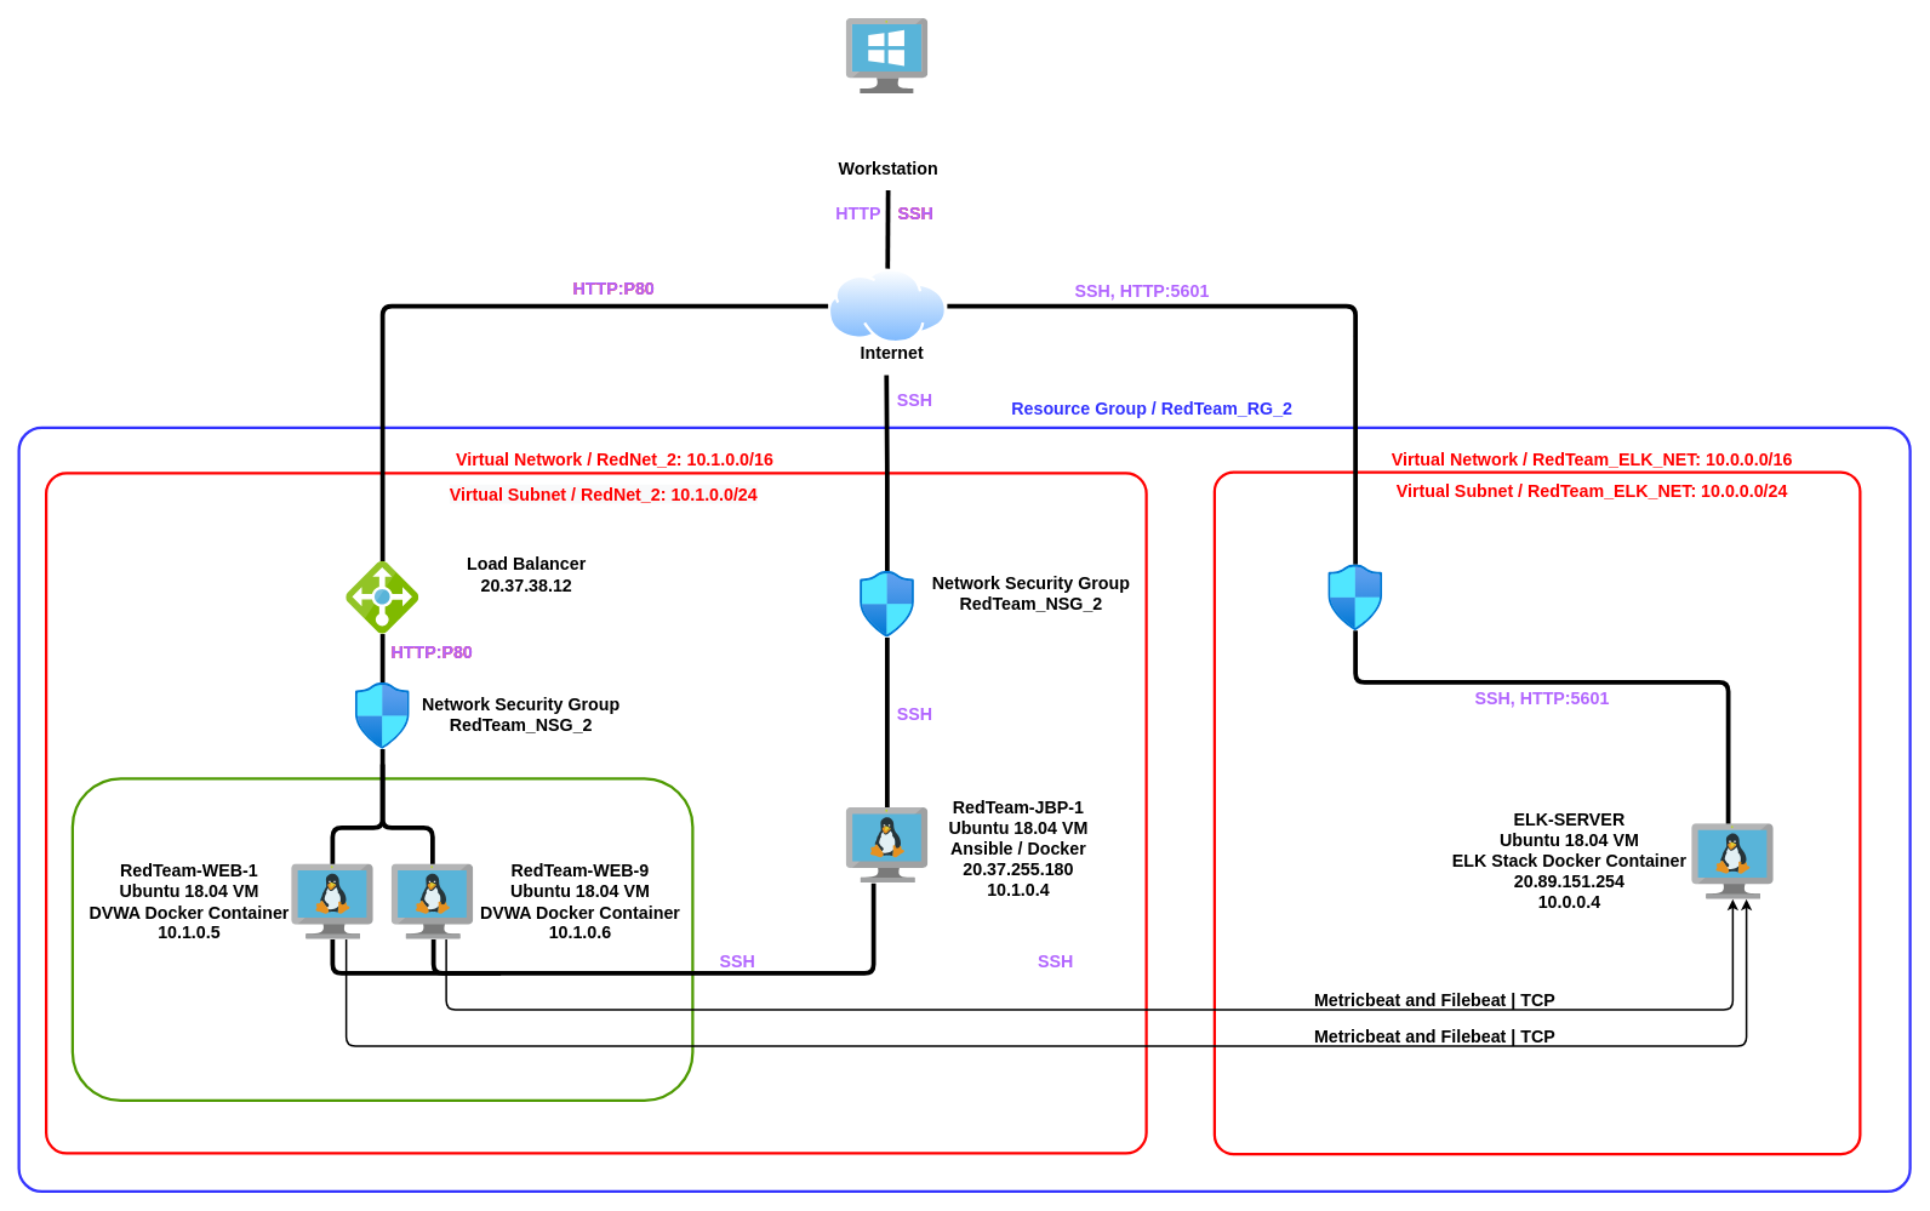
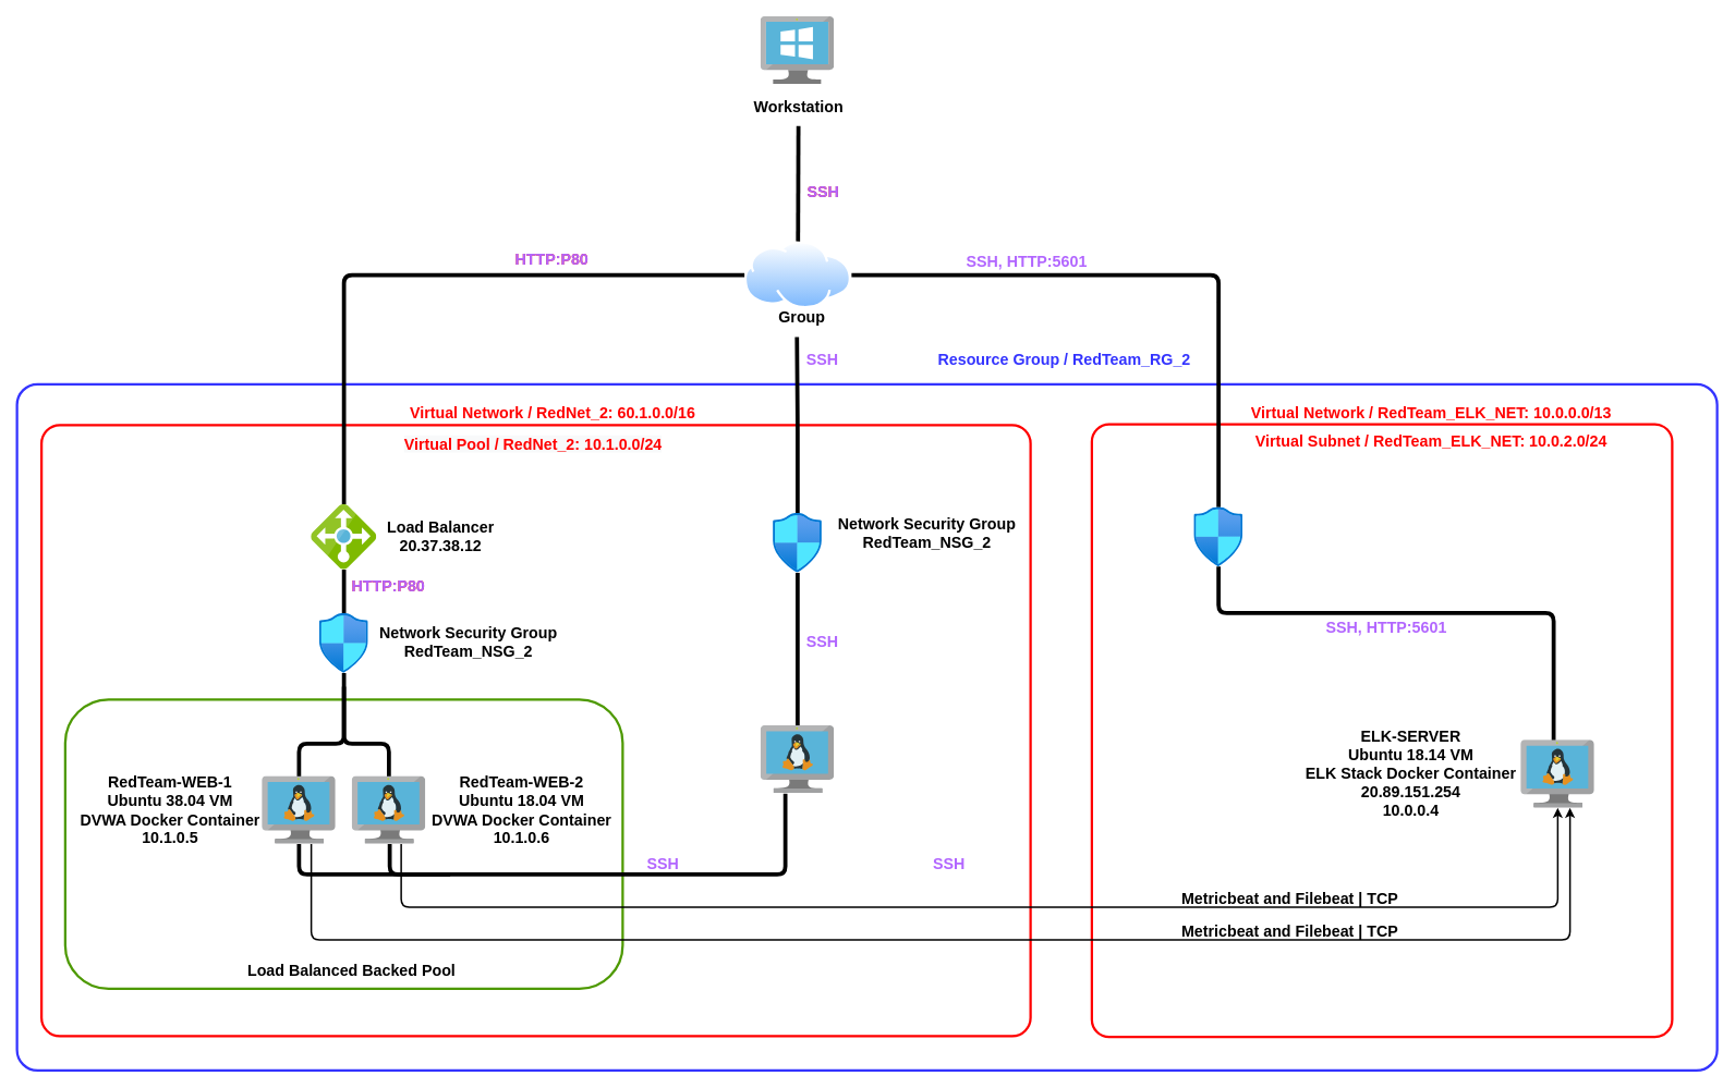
- <mxCell id="7" value="&lt;font style=&quot;font-size: 19px;&quot;&gt;&lt;span style=&quot;font-size: 19px;&quot;&gt;Workstation&lt;/span&gt;&lt;/font&gt;" style="text;html=1;align=center;verticalAlign=middle;resizable=0;points=[];autosize=1;strokeColor=none;fontFamily=Helvetica;fontStyle=1;fontSize=19;" parent="1" vertex="1"><mxGeometry x="916" y="171" width="120" height="30" as="geometry" /></mxCell>
+ <mxCell id="7" value="&lt;font style=&quot;font-size: 19px;&quot;&gt;&lt;span style=&quot;font-size: 19px;&quot;&gt;Workstation&lt;/span&gt;&lt;/font&gt;" style="text;html=1;align=center;verticalAlign=middle;resizable=0;points=[];autosize=1;strokeColor=none;fontFamily=Helvetica;fontStyle=1;fontSize=19;" parent="1" vertex="1"><mxGeometry x="916" y="116" width="120" height="30" as="geometry" /></mxCell>
- <mxCell id="13" value="&lt;font style=&quot;font-size: 19px;&quot;&gt;HTTP&lt;/font&gt;" style="text;html=1;align=center;verticalAlign=middle;resizable=0;points=[];autosize=1;strokeColor=none;fontSize=19;fontFamily=Helvetica;fontColor=#B266FF;fontStyle=1" parent="1" vertex="1"><mxGeometry x="907.5" y="220" width="70" height="30" as="geometry" /></mxCell>
- <mxCell id="8" value="&lt;font style=&quot;font-size: 19px;&quot;&gt;&lt;span style=&quot;font-size: 19px;&quot;&gt;Internet&lt;/span&gt;&lt;/font&gt;" style="text;html=1;align=center;verticalAlign=middle;resizable=0;points=[];autosize=1;strokeColor=none;fontFamily=Helvetica;fontStyle=1;fontSize=19;" parent="1" vertex="1"><mxGeometry x="934.5" y="374" width="90" height="30" as="geometry" /></mxCell>
+ <mxCell id="8" value="&lt;font style=&quot;font-size: 19px;&quot;&gt;&lt;span style=&quot;font-size: 19px;&quot;&gt;Group&lt;/span&gt;&lt;/font&gt;" style="text;html=1;align=center;verticalAlign=middle;resizable=0;points=[];autosize=1;strokeColor=none;fontFamily=Helvetica;fontStyle=1;fontSize=19;" parent="1" vertex="1"><mxGeometry x="934.5" y="374" width="90" height="30" as="geometry" /></mxCell>
- <mxCell id="56" value="&lt;h2 class=&quot;fxs-blade-title-titleText msportalfx-tooltip-overflow&quot; id=&quot;f24cd6ff-fe97-4942-8bbc-8e65db81f140&quot; style=&quot;margin: 0px 16px 0px 0px; overflow: hidden; text-overflow: ellipsis; line-height: 28px; background-color: rgb(255, 255, 255); outline: none; font-size: 19px;&quot;&gt;&lt;font style=&quot;font-size: 19px;&quot;&gt;&lt;font style=&quot;font-size: 19px;&quot;&gt;Resource Group /&amp;nbsp;&lt;/font&gt;RedTeam_RG_2&lt;/font&gt;&lt;/h2&gt;" style="text;html=1;align=center;verticalAlign=middle;resizable=0;points=[];autosize=1;strokeColor=none;fontSize=19;fontFamily=Helvetica;fontStyle=1;fontColor=#3333FF;" parent="1" vertex="1"><mxGeometry x="1104" y="434" width="340" height="30" as="geometry" /></mxCell>
+ <mxCell id="56" value="&lt;h2 class=&quot;fxs-blade-title-titleText msportalfx-tooltip-overflow&quot; id=&quot;f24cd6ff-fe97-4942-8bbc-8e65db81f140&quot; style=&quot;margin: 0px 16px 0px 0px; overflow: hidden; text-overflow: ellipsis; line-height: 28px; background-color: rgb(255, 255, 255); outline: none; font-size: 19px;&quot;&gt;&lt;font style=&quot;font-size: 19px;&quot;&gt;&lt;font style=&quot;font-size: 19px;&quot;&gt;Resource Group /&amp;nbsp;&lt;/font&gt;RedTeam_RG_2&lt;/font&gt;&lt;/h2&gt;" style="text;html=1;align=center;verticalAlign=middle;resizable=0;points=[];autosize=1;strokeColor=none;fontSize=19;fontFamily=Helvetica;fontStyle=1;fontColor=#3333FF;" parent="1" vertex="1"><mxGeometry x="1139" y="424" width="340" height="30" as="geometry" /></mxCell>
- <mxCell id="52" value="&lt;span style=&quot;font-size: 19px;&quot;&gt;&lt;font style=&quot;font-size: 19px;&quot;&gt;Virtual Network / RedNet_2: 10.1.0.0/16&lt;/font&gt;&lt;/span&gt;" style="text;html=1;align=center;verticalAlign=middle;resizable=0;points=[];autosize=1;strokeColor=none;fontSize=19;fontFamily=Helvetica;fontStyle=1;fontColor=#FF0000;" parent="1" vertex="1"><mxGeometry x="494.5" y="491" width="360" height="30" as="geometry" /></mxCell>
+ <mxCell id="52" value="&lt;span style=&quot;font-size: 19px;&quot;&gt;&lt;font style=&quot;font-size: 19px;&quot;&gt;Virtual Network / RedNet_2: 60.1.0.0/16&lt;/font&gt;&lt;/span&gt;" style="text;html=1;align=center;verticalAlign=middle;resizable=0;points=[];autosize=1;strokeColor=none;fontSize=19;fontFamily=Helvetica;fontStyle=1;fontColor=#FF0000;" parent="1" vertex="1"><mxGeometry x="494.5" y="491" width="360" height="30" as="geometry" /></mxCell>
- <mxCell id="54" value="&lt;span style=&quot;font-size: 19px;&quot;&gt;&lt;font style=&quot;font-size: 19px;&quot;&gt;Virtual Network / RedTeam_ELK_NET: 10.0.0.0/16&lt;/font&gt;&lt;/span&gt;" style="text;html=1;align=center;verticalAlign=middle;resizable=0;points=[];autosize=1;strokeColor=none;fontSize=19;fontFamily=Helvetica;fontStyle=1;fontColor=#FF0000;" parent="1" vertex="1"><mxGeometry x="1520" y="490.5" width="460" height="30" as="geometry" /></mxCell>
+ <mxCell id="54" value="&lt;span style=&quot;font-size: 19px;&quot;&gt;&lt;font style=&quot;font-size: 19px;&quot;&gt;Virtual Network / RedTeam_ELK_NET: 10.0.0.0/13&lt;/font&gt;&lt;/span&gt;" style="text;html=1;align=center;verticalAlign=middle;resizable=0;points=[];autosize=1;strokeColor=none;fontSize=19;fontFamily=Helvetica;fontStyle=1;fontColor=#FF0000;" parent="1" vertex="1"><mxGeometry x="1520" y="490.5" width="460" height="30" as="geometry" /></mxCell>
- <mxCell id="55" value="&lt;span style=&quot;font-size: 19px;&quot;&gt;&lt;font style=&quot;font-size: 19px;&quot;&gt;Virtual Subnet / RedTeam_ELK_NET: 10.0.0.0/24&lt;/font&gt;&lt;/span&gt;" style="text;html=1;align=center;verticalAlign=middle;resizable=0;points=[];autosize=1;strokeColor=none;fontSize=19;fontFamily=Helvetica;fontStyle=1;fontColor=#FF0000;" parent="1" vertex="1"><mxGeometry x="1525" y="525" width="450" height="30" as="geometry" /></mxCell>
+ <mxCell id="55" value="&lt;span style=&quot;font-size: 19px;&quot;&gt;&lt;font style=&quot;font-size: 19px;&quot;&gt;Virtual Subnet / RedTeam_ELK_NET: 10.0.2.0/24&lt;/font&gt;&lt;/span&gt;" style="text;html=1;align=center;verticalAlign=middle;resizable=0;points=[];autosize=1;strokeColor=none;fontSize=19;fontFamily=Helvetica;fontStyle=1;fontColor=#FF0000;" parent="1" vertex="1"><mxGeometry x="1525" y="525" width="450" height="30" as="geometry" /></mxCell>
- <mxCell id="53" value="&lt;span style=&quot;font-size: 19px; font-style: normal; letter-spacing: normal; text-align: center; text-indent: 0px; text-transform: none; word-spacing: 0px; background-color: rgb(248, 249, 250); display: inline; float: none;&quot;&gt;&lt;font style=&quot;font-size: 19px;&quot;&gt;Virtual Subnet / RedNet_2: 10.1.0.0/24&lt;br style=&quot;font-size: 19px;&quot;&gt;&lt;/font&gt;&lt;br style=&quot;font-size: 19px;&quot;&gt;&lt;/span&gt;" style="text;whiteSpace=wrap;html=1;fontSize=19;fontFamily=Helvetica;fontStyle=1;fontColor=#FF0000;" parent="1" vertex="1"><mxGeometry x="492" y="526" width="388" height="16" as="geometry" /></mxCell>
+ <mxCell id="53" value="&lt;span style=&quot;font-size: 19px; font-style: normal; letter-spacing: normal; text-align: center; text-indent: 0px; text-transform: none; word-spacing: 0px; background-color: rgb(248, 249, 250); display: inline; float: none;&quot;&gt;&lt;font style=&quot;font-size: 19px;&quot;&gt;Virtual Pool / RedNet_2: 10.1.0.0/24&lt;br style=&quot;font-size: 19px;&quot;&gt;&lt;/font&gt;&lt;br style=&quot;font-size: 19px;&quot;&gt;&lt;/span&gt;" style="text;whiteSpace=wrap;html=1;fontSize=19;fontFamily=Helvetica;fontStyle=1;fontColor=#FF0000;" parent="1" vertex="1"><mxGeometry x="492" y="526" width="388" height="16" as="geometry" /></mxCell>
- <mxCell id="24" value="&lt;font style=&quot;font-size: 19px;&quot; color=&quot;#000000&quot;&gt;Load Balancer&lt;br style=&quot;font-size: 19px;&quot;&gt;20.37.38.12&lt;br style=&quot;font-size: 19px;&quot;&gt;&lt;/font&gt;" style="text;html=1;align=center;verticalAlign=middle;resizable=0;points=[];autosize=1;strokeColor=none;fontSize=19;fontFamily=Helvetica;fontColor=#FF0000;fontStyle=1" parent="1" vertex="1"><mxGeometry x="503" y="607.38" width="150" height="50" as="geometry" /></mxCell>
+ <mxCell id="24" value="&lt;font style=&quot;font-size: 19px;&quot; color=&quot;#000000&quot;&gt;Load Balancer&lt;br style=&quot;font-size: 19px;&quot;&gt;20.37.38.12&lt;br style=&quot;font-size: 19px;&quot;&gt;&lt;/font&gt;" style="text;html=1;align=center;verticalAlign=middle;resizable=0;points=[];autosize=1;strokeColor=none;fontSize=19;fontFamily=Helvetica;fontColor=#FF0000;fontStyle=1" parent="1" vertex="1"><mxGeometry x="463" y="632.38" width="150" height="50" as="geometry" /></mxCell>
- <mxCell id="19" value="&lt;font style=&quot;font-size: 19px;&quot; color=&quot;#000000&quot;&gt;RedTeam-JBP-1&lt;br style=&quot;font-size: 19px;&quot;&gt;Ubuntu 18.04 VM&lt;br style=&quot;font-size: 19px;&quot;&gt;Ansible / Docker&lt;br style=&quot;font-size: 19px;&quot;&gt;20.37.255.180&lt;br style=&quot;font-size: 19px;&quot;&gt;10.1.0.4&lt;br style=&quot;font-size: 19px;&quot;&gt;&lt;br style=&quot;font-size: 19px;&quot;&gt;&lt;/font&gt;" style="text;html=1;align=center;verticalAlign=middle;resizable=0;points=[];autosize=1;strokeColor=none;fontSize=19;fontFamily=Helvetica;fontColor=#FF0000;fontStyle=1" parent="1" vertex="1"><mxGeometry x="1034" y="875.2" width="170" height="140" as="geometry" /></mxCell>
- <mxCell id="46" value="&lt;font color=&quot;#000000&quot; style=&quot;font-size: 19px;&quot;&gt;&lt;span style=&quot;font-size: 19px;&quot;&gt;ELK-SERVER&lt;/span&gt;&lt;br style=&quot;font-size: 19px;&quot;&gt;&lt;span style=&quot;font-size: 19px;&quot;&gt;Ubuntu 18.04 VM&lt;/span&gt;&lt;br style=&quot;font-size: 19px;&quot;&gt;&lt;span style=&quot;font-size: 19px;&quot;&gt;ELK Stack Docker Container&lt;/span&gt;&lt;br style=&quot;font-size: 19px;&quot;&gt;&lt;span style=&quot;font-size: 19px;&quot;&gt;20.89.151.254&lt;/span&gt;&lt;br style=&quot;font-size: 19px;&quot;&gt;&lt;span style=&quot;font-size: 19px;&quot;&gt;10.0.0.4&lt;/span&gt;&lt;br style=&quot;font-size: 19px;&quot;&gt;&lt;/font&gt;" style="text;html=1;align=center;verticalAlign=middle;resizable=0;points=[];autosize=1;strokeColor=none;fontSize=19;fontFamily=Helvetica;fontColor=#FF0000;fontStyle=1" parent="1" vertex="1"><mxGeometry x="1590" y="887.2" width="270" height="120" as="geometry" /></mxCell>
+ <mxCell id="46" value="&lt;font color=&quot;#000000&quot; style=&quot;font-size: 19px;&quot;&gt;&lt;span style=&quot;font-size: 19px;&quot;&gt;ELK-SERVER&lt;/span&gt;&lt;br style=&quot;font-size: 19px;&quot;&gt;&lt;span style=&quot;font-size: 19px;&quot;&gt;Ubuntu 18.14 VM&lt;/span&gt;&lt;br style=&quot;font-size: 19px;&quot;&gt;&lt;span style=&quot;font-size: 19px;&quot;&gt;ELK Stack Docker Container&lt;/span&gt;&lt;br style=&quot;font-size: 19px;&quot;&gt;&lt;span style=&quot;font-size: 19px;&quot;&gt;20.89.151.254&lt;/span&gt;&lt;br style=&quot;font-size: 19px;&quot;&gt;&lt;span style=&quot;font-size: 19px;&quot;&gt;10.0.0.4&lt;/span&gt;&lt;br style=&quot;font-size: 19px;&quot;&gt;&lt;/font&gt;" style="text;html=1;align=center;verticalAlign=middle;resizable=0;points=[];autosize=1;strokeColor=none;fontSize=19;fontFamily=Helvetica;fontColor=#FF0000;fontStyle=1" parent="1" vertex="1"><mxGeometry x="1590" y="887.2" width="270" height="120" as="geometry" /></mxCell>
- <mxCell id="34" value="&lt;font style=&quot;font-size: 19px;&quot; color=&quot;#000000&quot;&gt;RedTeam-WEB-1&lt;br style=&quot;font-size: 19px;&quot;&gt;Ubuntu 18.04 VM&lt;br style=&quot;font-size: 19px;&quot;&gt;DVWA Docker Container&lt;br style=&quot;font-size: 19px;&quot;&gt;10.1.0.5&lt;br style=&quot;font-size: 19px;&quot;&gt;&lt;/font&gt;" style="text;html=1;align=center;verticalAlign=middle;resizable=0;points=[];autosize=1;strokeColor=none;fontSize=19;fontFamily=Helvetica;fontColor=#FF0000;fontStyle=1" parent="1" vertex="1"><mxGeometry x="87" y="941.9" width="240" height="100" as="geometry" /></mxCell>
+ <mxCell id="34" value="&lt;font style=&quot;font-size: 19px;&quot; color=&quot;#000000&quot;&gt;RedTeam-WEB-1&lt;br style=&quot;font-size: 19px;&quot;&gt;Ubuntu 38.04 VM&lt;br style=&quot;font-size: 19px;&quot;&gt;DVWA Docker Container&lt;br style=&quot;font-size: 19px;&quot;&gt;10.1.0.5&lt;br style=&quot;font-size: 19px;&quot;&gt;&lt;/font&gt;" style="text;html=1;align=center;verticalAlign=middle;resizable=0;points=[];autosize=1;strokeColor=none;fontSize=19;fontFamily=Helvetica;fontColor=#FF0000;fontStyle=1" parent="1" vertex="1"><mxGeometry x="87" y="941.9" width="240" height="100" as="geometry" /></mxCell>
- <mxCell id="35" value="&lt;font style=&quot;font-size: 19px;&quot; color=&quot;#000000&quot;&gt;RedTeam-WEB-9&lt;br style=&quot;font-size: 19px;&quot;&gt;Ubuntu 18.04 VM&lt;br style=&quot;font-size: 19px;&quot;&gt;DVWA Docker Container&lt;br style=&quot;font-size: 19px;&quot;&gt;10.1.0.6&lt;br style=&quot;font-size: 19px;&quot;&gt;&lt;/font&gt;" style="text;html=1;align=center;verticalAlign=middle;resizable=0;points=[];autosize=1;strokeColor=none;fontSize=19;fontFamily=Helvetica;fontColor=#FF0000;fontStyle=1" parent="1" vertex="1"><mxGeometry x="517" y="941.9" width="240" height="100" as="geometry" /></mxCell>
+ <mxCell id="35" value="&lt;font style=&quot;font-size: 19px;&quot; color=&quot;#000000&quot;&gt;RedTeam-WEB-2&lt;br style=&quot;font-size: 19px;&quot;&gt;Ubuntu 18.04 VM&lt;br style=&quot;font-size: 19px;&quot;&gt;DVWA Docker Container&lt;br style=&quot;font-size: 19px;&quot;&gt;10.1.0.6&lt;br style=&quot;font-size: 19px;&quot;&gt;&lt;/font&gt;" style="text;html=1;align=center;verticalAlign=middle;resizable=0;points=[];autosize=1;strokeColor=none;fontSize=19;fontFamily=Helvetica;fontColor=#FF0000;fontStyle=1" parent="1" vertex="1"><mxGeometry x="517" y="941.9" width="240" height="100" as="geometry" /></mxCell>
+ <mxCell id="36" value="&lt;font style=&quot;font-size: 19px;&quot; color=&quot;#000000&quot;&gt;Load Balanced Backed Pool&lt;br style=&quot;font-size: 19px;&quot;&gt;&lt;/font&gt;" style="text;html=1;align=center;verticalAlign=middle;resizable=0;points=[];autosize=1;strokeColor=none;fontSize=19;fontFamily=Helvetica;fontColor=#FF0000;fontStyle=1" parent="1" vertex="1"><mxGeometry x="294" y="1173" width="270" height="30" as="geometry" /></mxCell>
